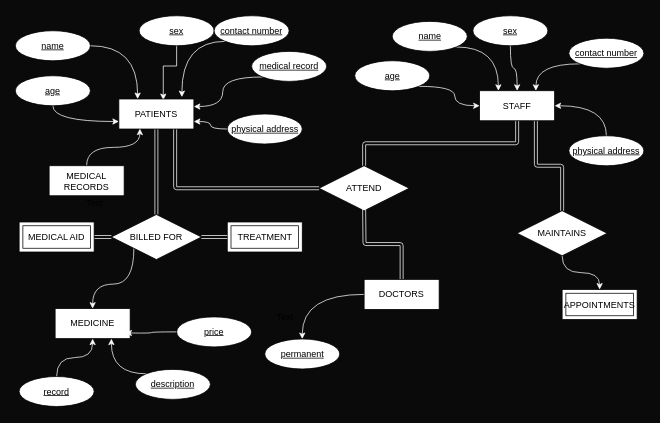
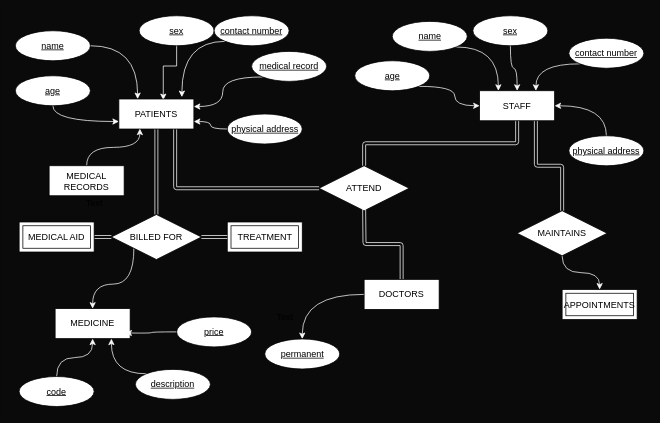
- <mxCell id="47" value="record" style="ellipse;whiteSpace=wrap;html=1;align=center;fontStyle=4;" parent="1" vertex="1"><mxGeometry x="25" y="501.5" width="100" height="40" as="geometry" /></mxCell>
+ <mxCell id="47" value="code" style="ellipse;whiteSpace=wrap;html=1;align=center;fontStyle=4;" parent="1" vertex="1"><mxGeometry x="25" y="501.5" width="100" height="40" as="geometry" /></mxCell>
